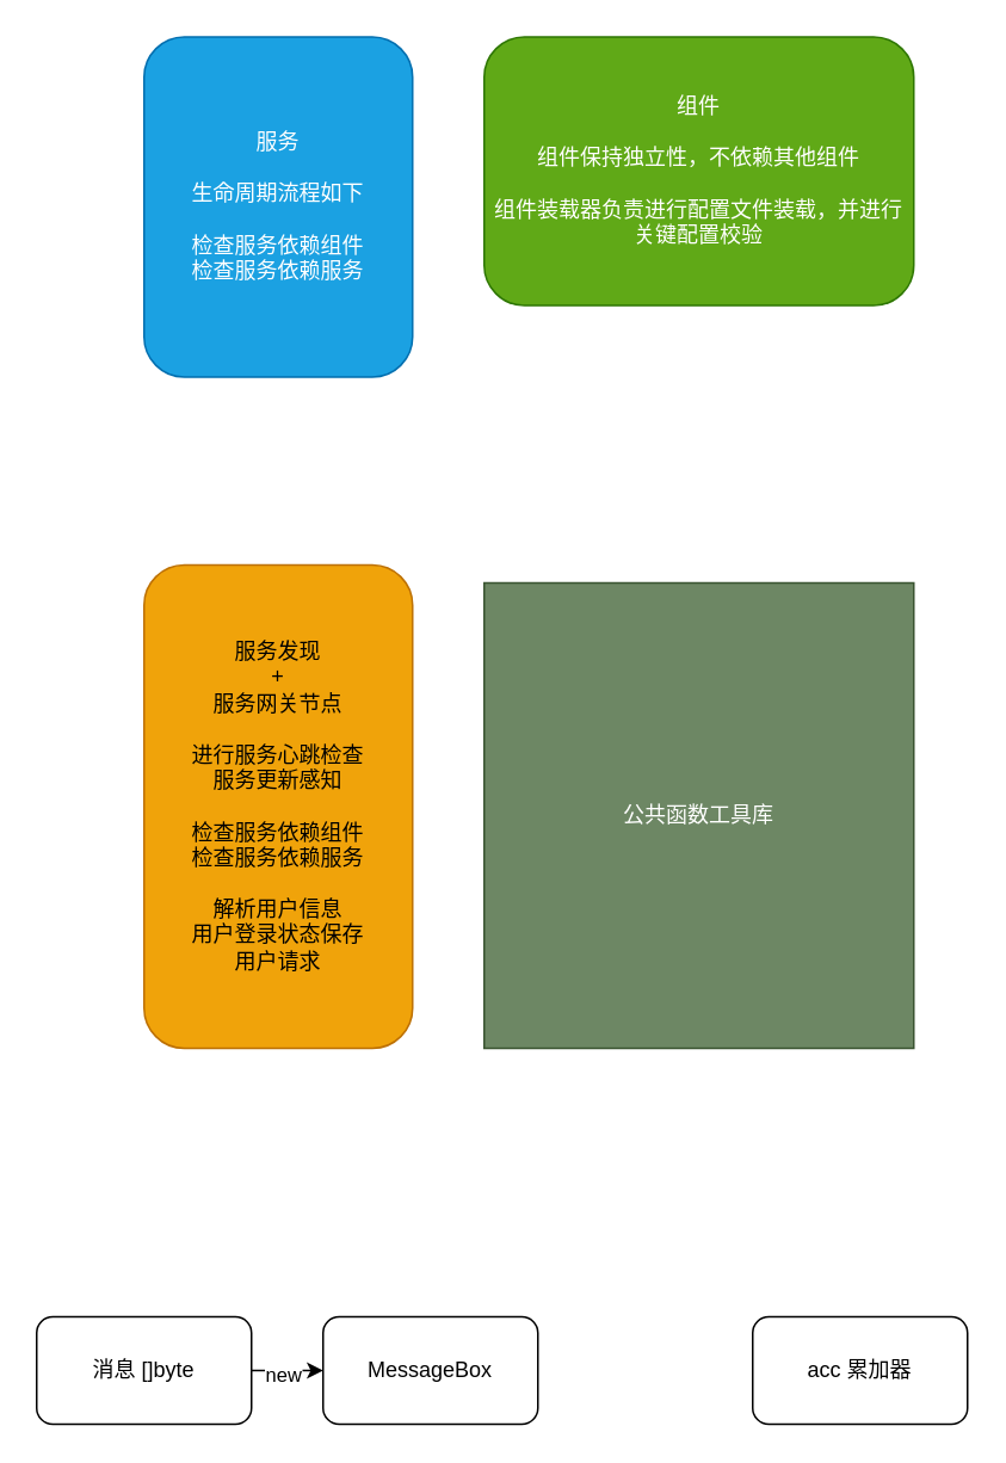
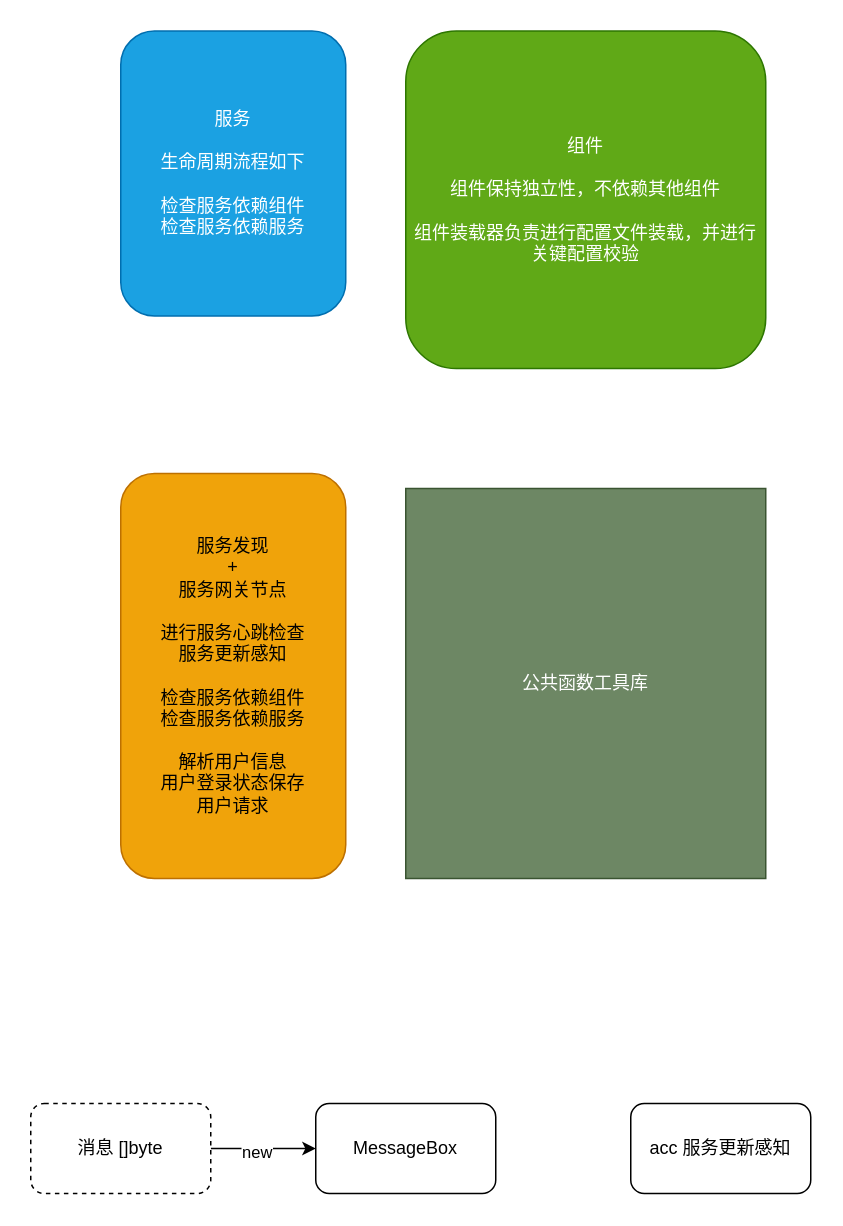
- <mxCell id="3" value="组件&lt;br&gt;&lt;br&gt;组件保持独立性，不依赖其他组件&lt;br&gt;&lt;br&gt;组件装载器负责进行配置文件装载，并进行关键配置校验" style="rounded=1;whiteSpace=wrap;html=1;fillColor=#60a917;fontColor=#ffffff;strokeColor=#2D7600;" parent="1" vertex="1"><mxGeometry x="270" y="20" width="240" height="150" as="geometry" /></mxCell>
+ <mxCell id="3" value="组件&lt;br&gt;&lt;br&gt;组件保持独立性，不依赖其他组件&lt;br&gt;&lt;br&gt;组件装载器负责进行配置文件装载，并进行关键配置校验" style="rounded=1;whiteSpace=wrap;html=1;fillColor=#60a917;fontColor=#ffffff;strokeColor=#2D7600;" parent="1" vertex="1"><mxGeometry x="270" y="20" width="240" height="225" as="geometry" /></mxCell>
- <mxCell id="8" value="消息 []byte" style="rounded=1;whiteSpace=wrap;html=1;" vertex="1" parent="1"><mxGeometry x="20" y="735" width="120" height="60" as="geometry" /></mxCell>
+ <mxCell id="8" value="消息 []byte" style="rounded=1;whiteSpace=wrap;html=1;dashed=1;" vertex="1" parent="1"><mxGeometry x="20" y="735" width="120" height="60" as="geometry" /></mxCell>
- <mxCell id="9" value="MessageBox" style="rounded=1;whiteSpace=wrap;html=1;" vertex="1" parent="1"><mxGeometry x="180" y="735" width="120" height="60" as="geometry" /></mxCell>
+ <mxCell id="9" value="MessageBox" style="rounded=1;whiteSpace=wrap;html=1;" vertex="1" parent="1"><mxGeometry x="210" y="735" width="120" height="60" as="geometry" /></mxCell>
- <mxCell id="10" value="acc 累加器" style="rounded=1;whiteSpace=wrap;html=1;" vertex="1" parent="1"><mxGeometry x="420" y="735" width="120" height="60" as="geometry" /></mxCell>
+ <mxCell id="10" value="acc 服务更新感知" style="rounded=1;whiteSpace=wrap;html=1;" vertex="1" parent="1"><mxGeometry x="420" y="735" width="120" height="60" as="geometry" /></mxCell>
